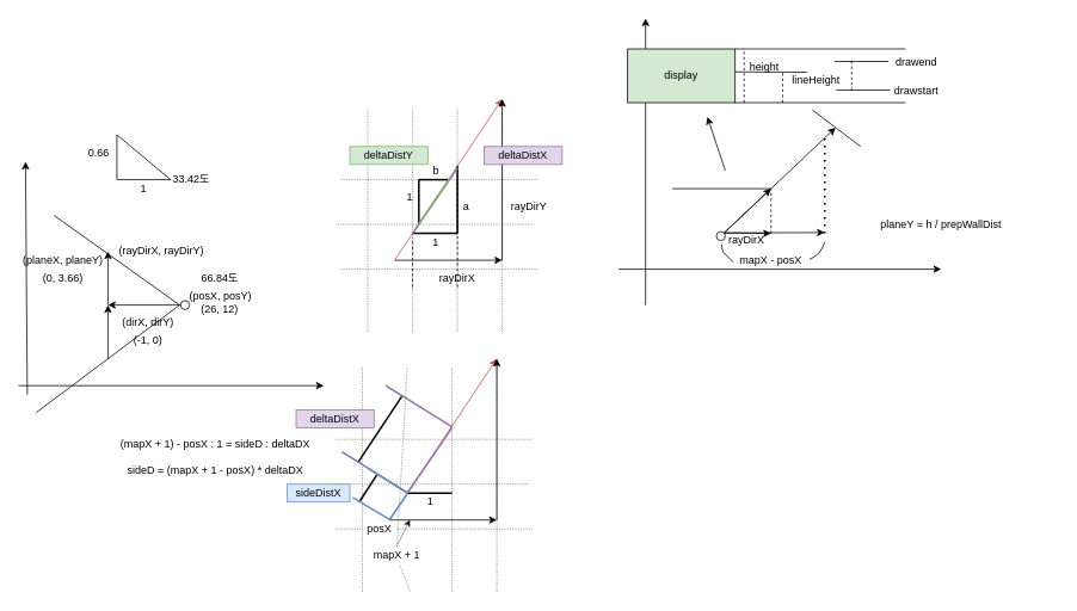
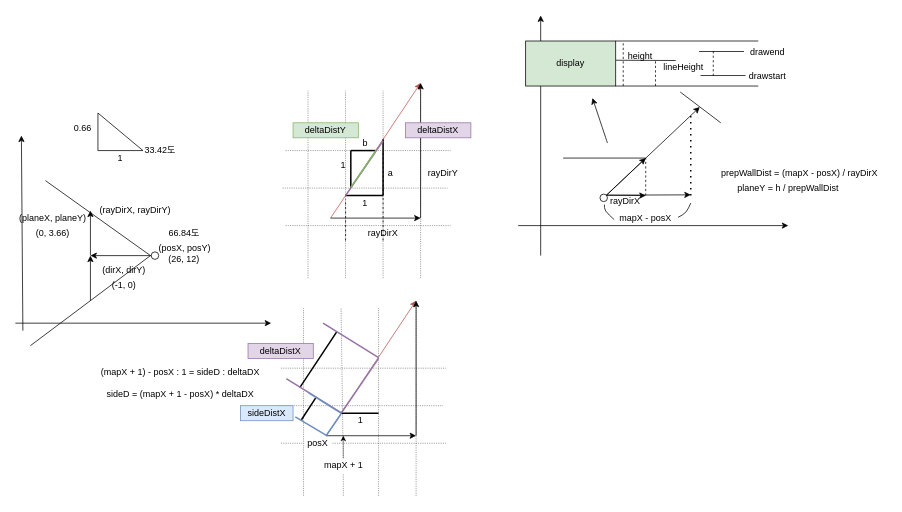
+ <mxCell id="102" value="prepWallDist = (mapX - posX) / rayDirX" style="text;html=1;strokeColor=none;fillColor=none;align=center;verticalAlign=middle;whiteSpace=wrap;rounded=0;" parent="1" vertex="1"><mxGeometry x="950" y="220" width="230" height="20" as="geometry" /></mxCell>
- <mxCell id="75" value="mapX + 1" style="text;html=1;strokeColor=none;fillColor=none;align=center;verticalAlign=middle;whiteSpace=wrap;rounded=0;" parent="1" vertex="1"><mxGeometry x="413.5" y="610" width="57" height="20" as="geometry" /></mxCell>
+ <mxCell id="75" value="mapX + 1" style="text;html=1;strokeColor=none;fillColor=none;align=center;verticalAlign=middle;whiteSpace=wrap;rounded=0;" parent="1" vertex="1"><mxGeometry x="428.5" y="610" width="57" height="20" as="geometry" /></mxCell>
